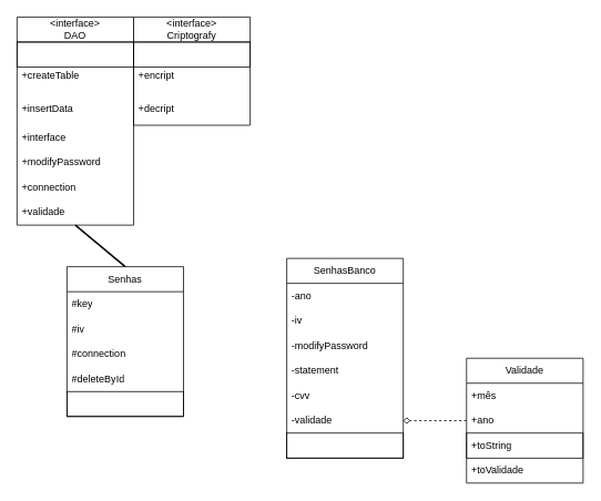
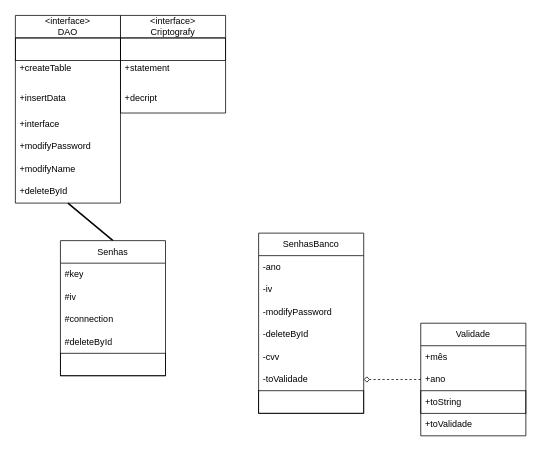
- <mxCell id="12" value="&lt;div&gt;+encript&lt;/div&gt;&lt;div&gt;&lt;br&gt;&lt;/div&gt;" style="text;strokeColor=none;fillColor=none;align=left;verticalAlign=middle;spacingLeft=4;spacingRight=4;overflow=hidden;points=[[0,0.5],[1,0.5]];portConstraint=eastwest;rotatable=0;whiteSpace=wrap;html=1;" parent="10" vertex="1"><mxGeometry y="60" width="140" height="30" as="geometry" /></mxCell>
+ <mxCell id="12" value="&lt;div&gt;+statement&lt;/div&gt;&lt;div&gt;&lt;br&gt;&lt;/div&gt;" style="text;strokeColor=none;fillColor=none;align=left;verticalAlign=middle;spacingLeft=4;spacingRight=4;overflow=hidden;points=[[0,0.5],[1,0.5]];portConstraint=eastwest;rotatable=0;whiteSpace=wrap;html=1;" parent="10" vertex="1"><mxGeometry y="60" width="140" height="30" as="geometry" /></mxCell>
- <mxCell id="8" value="+connection" style="text;strokeColor=none;fillColor=none;align=left;verticalAlign=middle;spacingLeft=4;spacingRight=4;overflow=hidden;points=[[0,0.5],[1,0.5]];portConstraint=eastwest;rotatable=0;whiteSpace=wrap;html=1;" parent="2" vertex="1"><mxGeometry y="190" width="140" height="30" as="geometry" /></mxCell>
+ <mxCell id="8" value="+modifyName" style="text;strokeColor=none;fillColor=none;align=left;verticalAlign=middle;spacingLeft=4;spacingRight=4;overflow=hidden;points=[[0,0.5],[1,0.5]];portConstraint=eastwest;rotatable=0;whiteSpace=wrap;html=1;" parent="2" vertex="1"><mxGeometry y="190" width="140" height="30" as="geometry" /></mxCell>
- <mxCell id="9" value="+validade" style="text;strokeColor=none;fillColor=none;align=left;verticalAlign=middle;spacingLeft=4;spacingRight=4;overflow=hidden;points=[[0,0.5],[1,0.5]];portConstraint=eastwest;rotatable=0;whiteSpace=wrap;html=1;" parent="2" vertex="1"><mxGeometry y="220" width="140" height="30" as="geometry" /></mxCell>
+ <mxCell id="9" value="+deleteById" style="text;strokeColor=none;fillColor=none;align=left;verticalAlign=middle;spacingLeft=4;spacingRight=4;overflow=hidden;points=[[0,0.5],[1,0.5]];portConstraint=eastwest;rotatable=0;whiteSpace=wrap;html=1;" parent="2" vertex="1"><mxGeometry y="220" width="140" height="30" as="geometry" /></mxCell>
- <mxCell id="25" value="-statement" style="text;strokeColor=none;fillColor=none;align=left;verticalAlign=middle;spacingLeft=4;spacingRight=4;overflow=hidden;points=[[0,0.5],[1,0.5]];portConstraint=eastwest;rotatable=0;whiteSpace=wrap;html=1;" parent="21" vertex="1"><mxGeometry y="120" width="140" height="30" as="geometry" /></mxCell>
+ <mxCell id="25" value="-deleteById" style="text;strokeColor=none;fillColor=none;align=left;verticalAlign=middle;spacingLeft=4;spacingRight=4;overflow=hidden;points=[[0,0.5],[1,0.5]];portConstraint=eastwest;rotatable=0;whiteSpace=wrap;html=1;" parent="21" vertex="1"><mxGeometry y="120" width="140" height="30" as="geometry" /></mxCell>
- <mxCell id="27" value="-validade" style="text;strokeColor=none;fillColor=none;align=left;verticalAlign=middle;spacingLeft=4;spacingRight=4;overflow=hidden;points=[[0,0.5],[1,0.5]];portConstraint=eastwest;rotatable=0;whiteSpace=wrap;html=1;" parent="21" vertex="1"><mxGeometry y="180" width="140" height="30" as="geometry" /></mxCell>
+ <mxCell id="27" value="-toValidade" style="text;strokeColor=none;fillColor=none;align=left;verticalAlign=middle;spacingLeft=4;spacingRight=4;overflow=hidden;points=[[0,0.5],[1,0.5]];portConstraint=eastwest;rotatable=0;whiteSpace=wrap;html=1;" parent="21" vertex="1"><mxGeometry y="180" width="140" height="30" as="geometry" /></mxCell>
